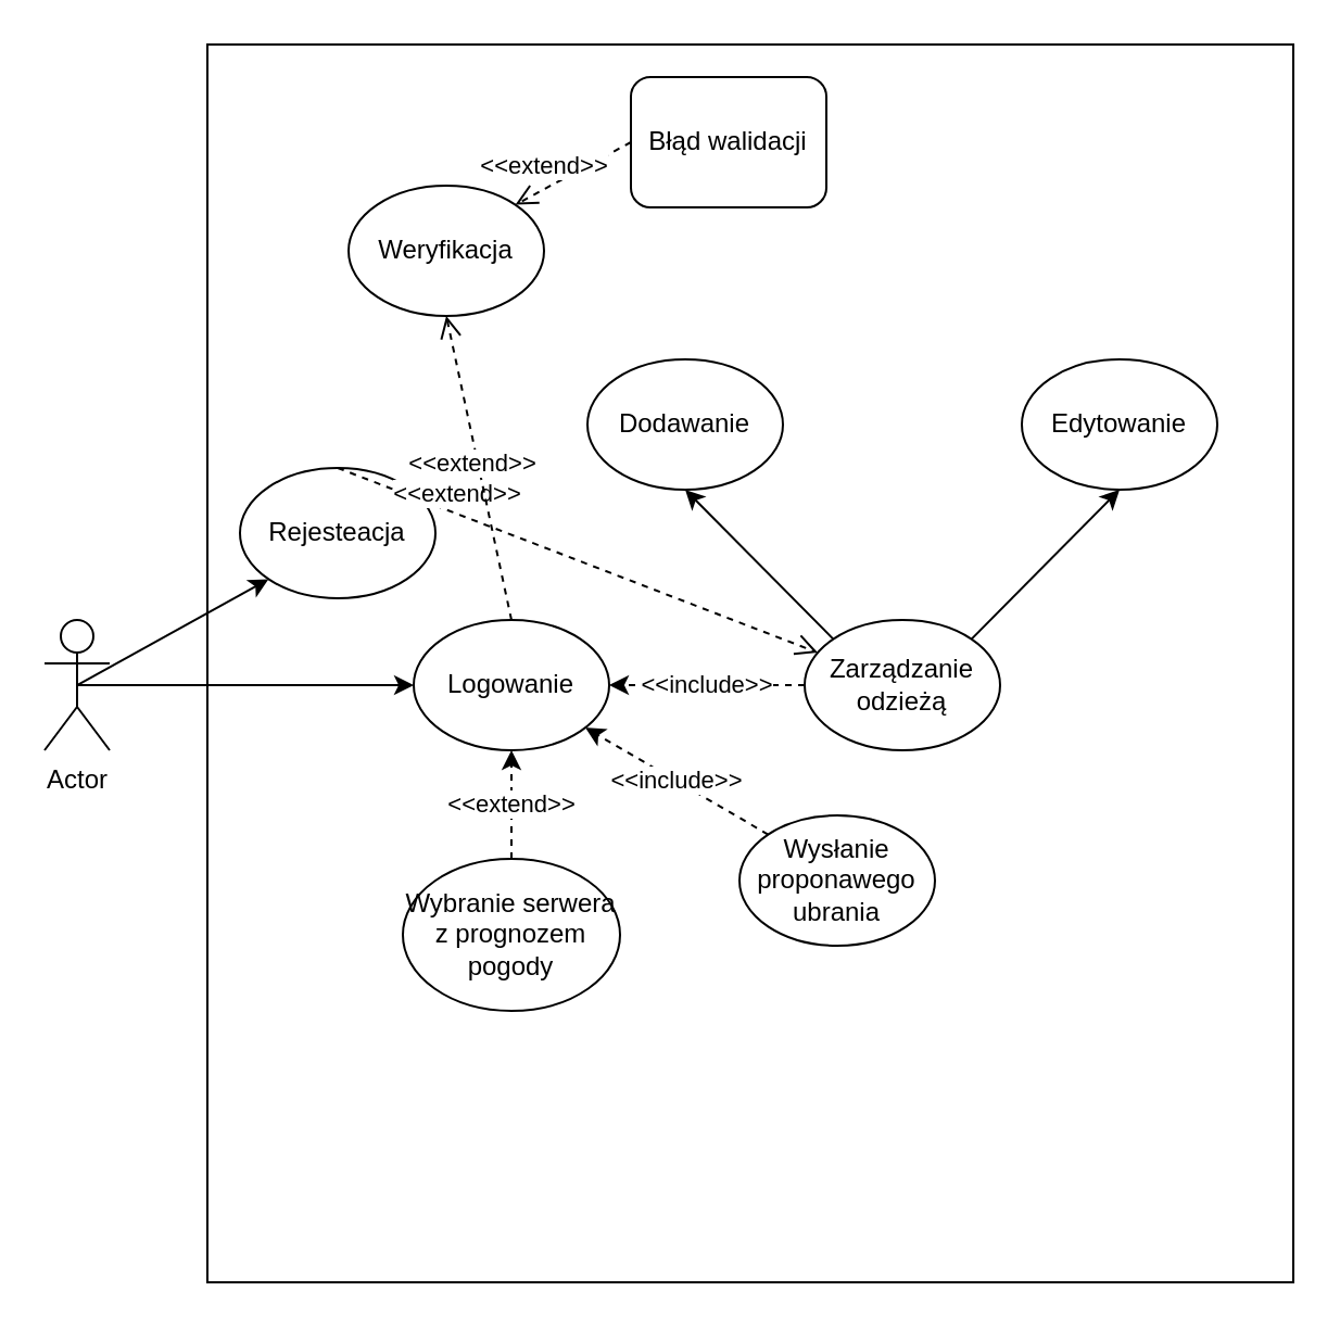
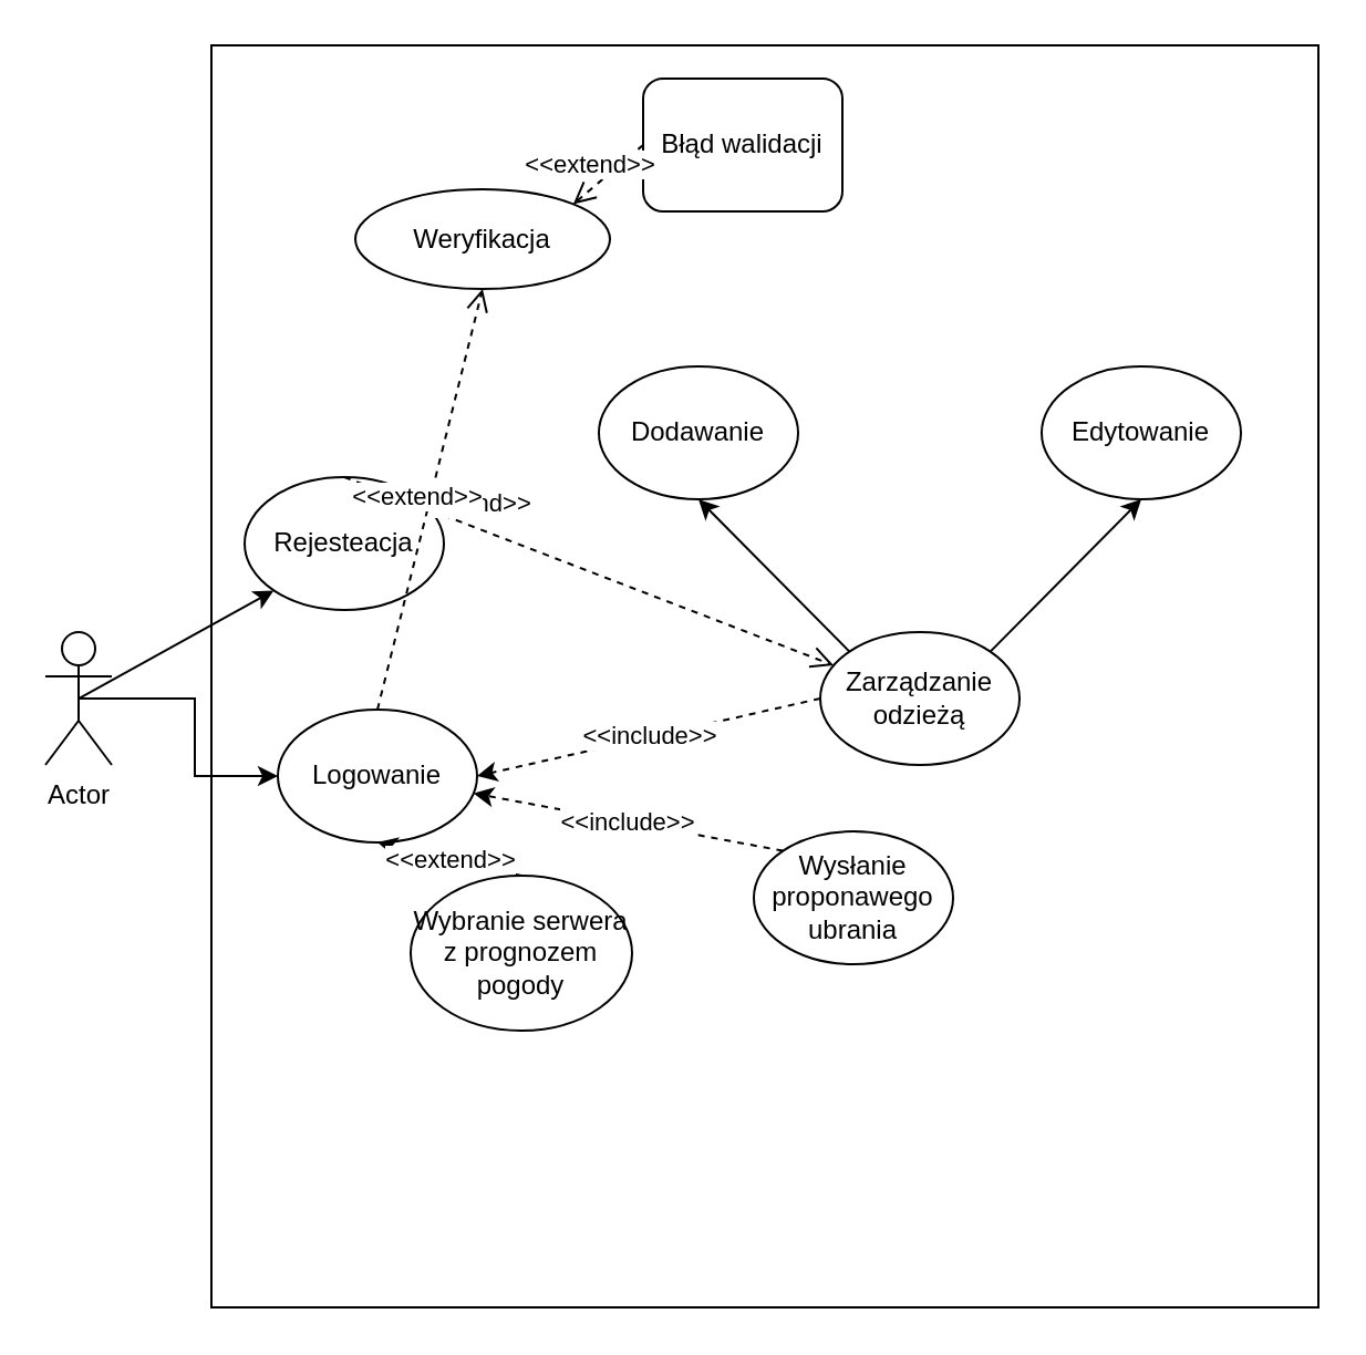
- <mxCell id="8" value="Weryfikacja" style="ellipse;whiteSpace=wrap;html=1;" parent="1" vertex="1"><mxGeometry x="160" y="85" width="90" height="60" as="geometry" /></mxCell>
+ <mxCell id="8" value="Weryfikacja" style="ellipse;whiteSpace=wrap;html=1;" parent="1" vertex="1"><mxGeometry x="160" y="85" width="115" height="45" as="geometry" /></mxCell>
- <mxCell id="7" value="Logowanie" style="ellipse;whiteSpace=wrap;html=1;" parent="1" vertex="1"><mxGeometry x="190" y="285" width="90" height="60" as="geometry" /></mxCell>
+ <mxCell id="7" value="Logowanie" style="ellipse;whiteSpace=wrap;html=1;" parent="1" vertex="1"><mxGeometry x="125" y="320" width="90" height="60" as="geometry" /></mxCell>
